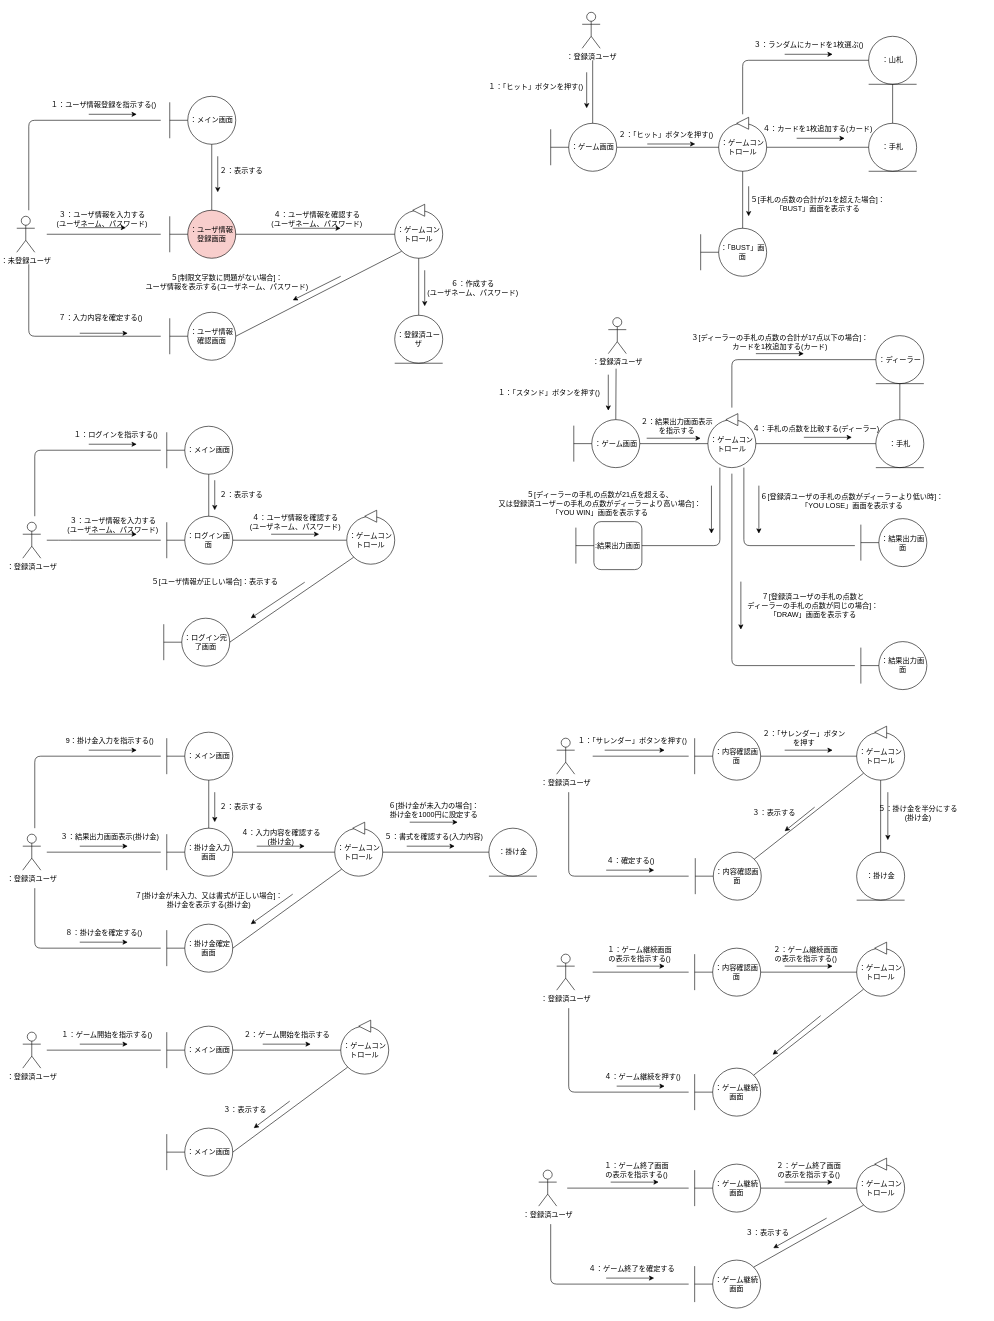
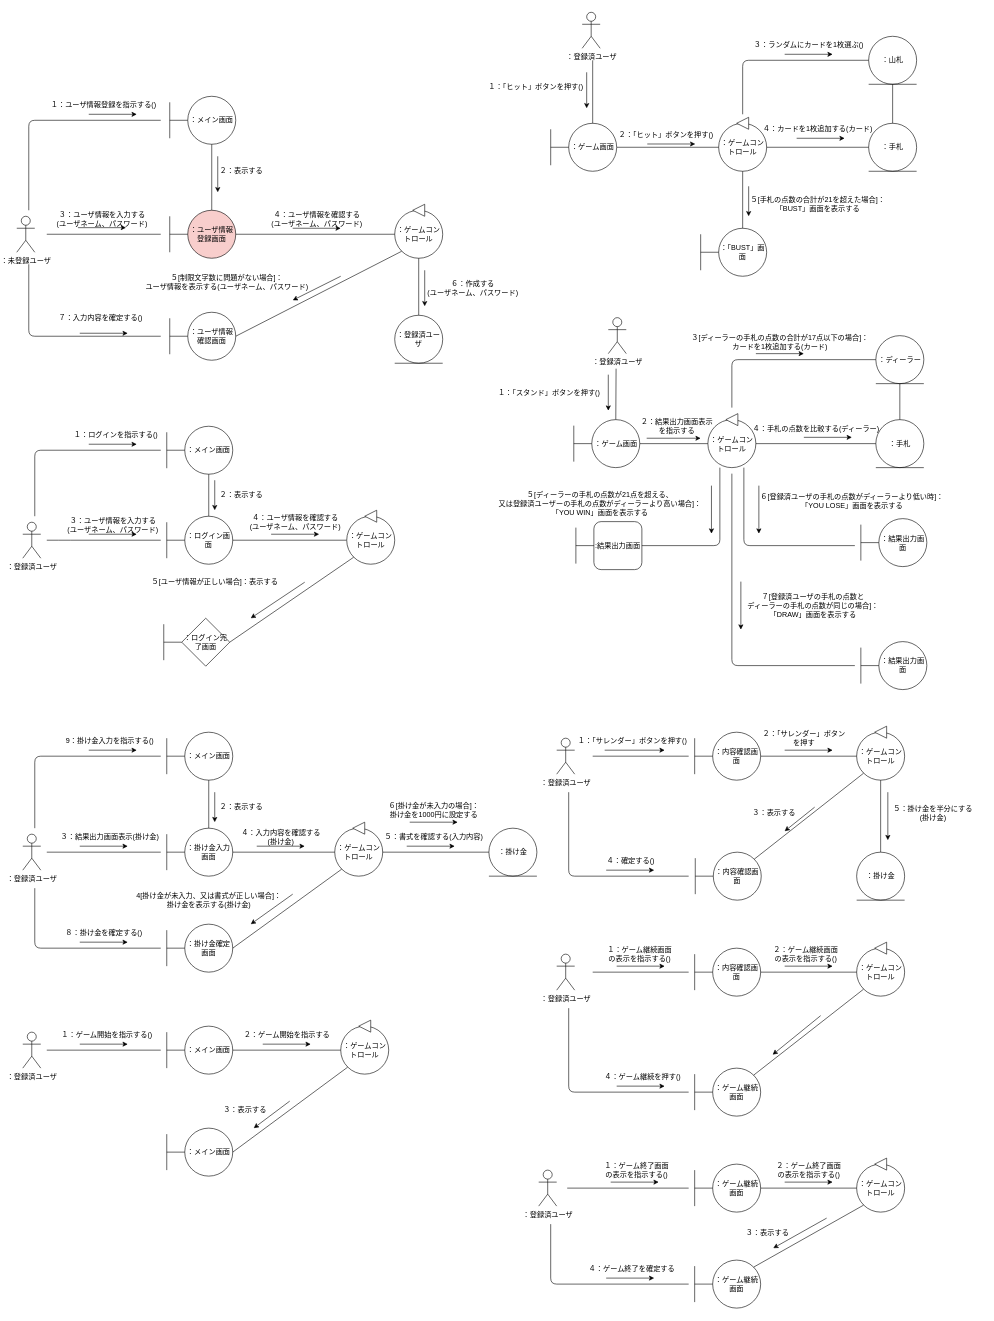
- <mxCell id="46" value="：ログイン完了画面" style="ellipse;whiteSpace=wrap;html=1;aspect=fixed;" parent="45" vertex="1"><mxGeometry x="30" width="80" height="80" as="geometry" /></mxCell>
+ <mxCell id="46" value="：ログイン完了画面" style="rhombus;whiteSpace=wrap;html=1;aspect=fixed;" parent="45" vertex="1"><mxGeometry x="30" width="80" height="80" as="geometry" /></mxCell>
- <mxCell id="211" value="５：掛け金を半分にする&lt;br&gt;(掛け金)" style="text;html=1;align=center;verticalAlign=middle;resizable=0;points=[];autosize=1;strokeColor=none;fillColor=none;" parent="1" vertex="1"><mxGeometry x="1442" y="1335" width="160" height="40" as="geometry" /></mxCell>
+ <mxCell id="211" value="５：掛け金を半分にする&lt;br&gt;(掛け金)" style="text;html=1;align=center;verticalAlign=middle;resizable=0;points=[];autosize=1;strokeColor=none;fillColor=none;" parent="1" vertex="1"><mxGeometry x="1467" y="1335" width="160" height="40" as="geometry" /></mxCell>
- <mxCell id="118" value="７[掛け金が未入力、又は書式が正しい場合]：&lt;br&gt;掛け金を表示する(掛け金)" style="text;html=1;align=center;verticalAlign=middle;resizable=0;points=[];autosize=1;strokeColor=none;fillColor=none;" parent="1" vertex="1"><mxGeometry x="205" y="1480" width="270" height="40" as="geometry" /></mxCell>
+ <mxCell id="118" value="4[掛け金が未入力、又は書式が正しい場合]：&lt;br&gt;掛け金を表示する(掛け金)" style="text;html=1;align=center;verticalAlign=middle;resizable=0;points=[];autosize=1;strokeColor=none;fillColor=none;" parent="1" vertex="1"><mxGeometry x="205" y="1480" width="270" height="40" as="geometry" /></mxCell>
